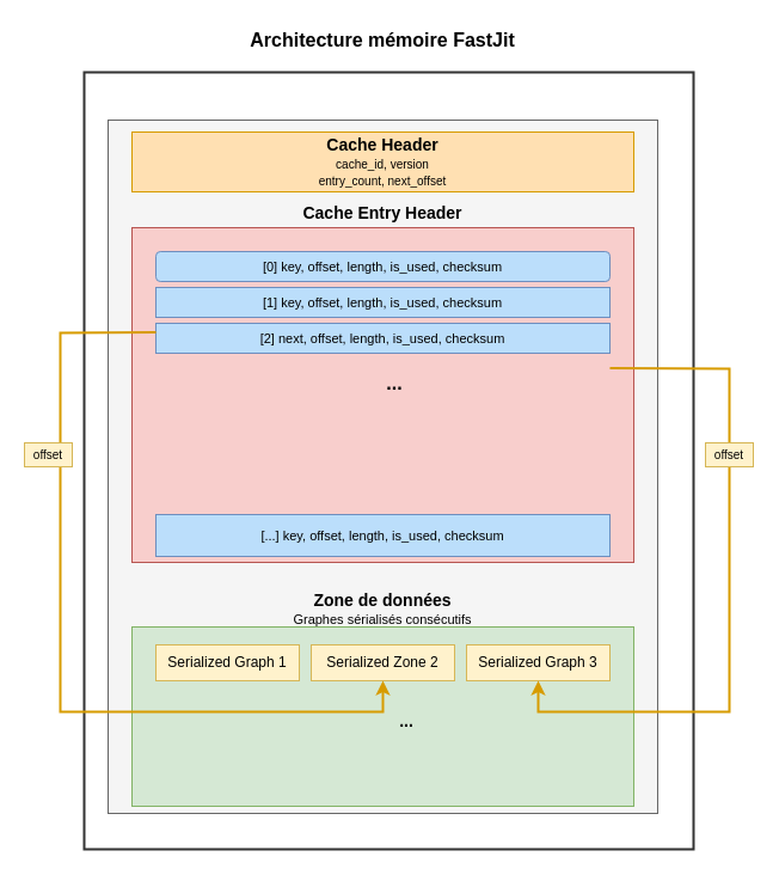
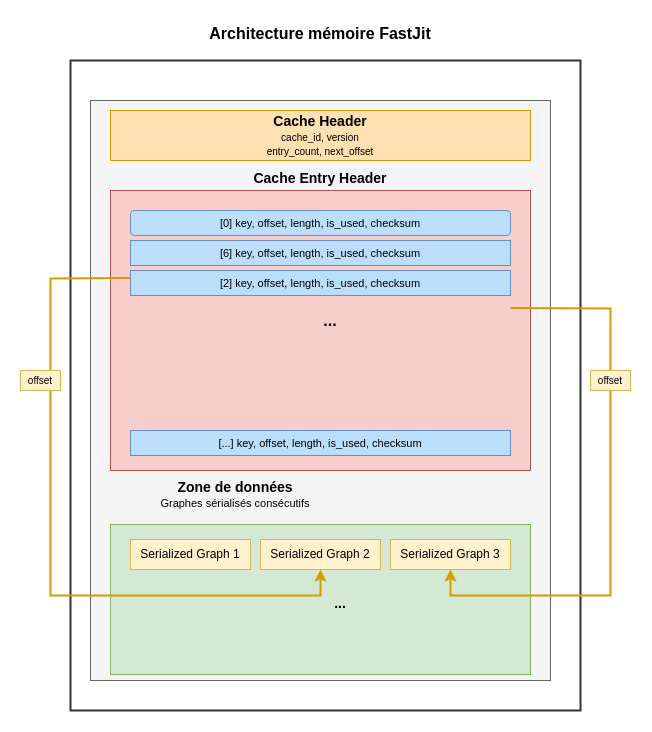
- <mxCell id="9" value="&lt;font style=&quot;font-size: 11px;&quot;&gt;[1] key, offset, length, is_used, checksum&lt;/font&gt;" style="rounded=0;whiteSpace=wrap;html=1;fillColor=#bbdefb;strokeColor=#6c8ebf;" parent="1" vertex="1"><mxGeometry x="130" y="240" width="380" height="25" as="geometry" /></mxCell>
+ <mxCell id="9" value="&lt;font style=&quot;font-size: 11px;&quot;&gt;[6] key, offset, length, is_used, checksum&lt;/font&gt;" style="rounded=0;whiteSpace=wrap;html=1;fillColor=#bbdefb;strokeColor=#6c8ebf;" parent="1" vertex="1"><mxGeometry x="130" y="240" width="380" height="25" as="geometry" /></mxCell>
- <mxCell id="10" value="&lt;font style=&quot;font-size: 11px;&quot;&gt;[2] next, offset, length, is_used, checksum&lt;/font&gt;" style="rounded=0;whiteSpace=wrap;html=1;fillColor=#bbdefb;strokeColor=#6c8ebf;" parent="1" vertex="1"><mxGeometry x="130" y="270" width="380" height="25" as="geometry" /></mxCell>
+ <mxCell id="10" value="&lt;font style=&quot;font-size: 11px;&quot;&gt;[2] key, offset, length, is_used, checksum&lt;/font&gt;" style="rounded=0;whiteSpace=wrap;html=1;fillColor=#bbdefb;strokeColor=#6c8ebf;" parent="1" vertex="1"><mxGeometry x="130" y="270" width="380" height="25" as="geometry" /></mxCell>
- <mxCell id="12" value="&lt;font style=&quot;font-size: 11px;&quot;&gt;[...] key, offset, length, is_used, checksum&lt;/font&gt;" style="rounded=0;whiteSpace=wrap;html=1;fillColor=#bbdefb;strokeColor=#6c8ebf;" parent="1" vertex="1"><mxGeometry x="130" y="430" width="380" height="35" as="geometry" /></mxCell>
+ <mxCell id="12" value="&lt;font style=&quot;font-size: 11px;&quot;&gt;[...] key, offset, length, is_used, checksum&lt;/font&gt;" style="rounded=0;whiteSpace=wrap;html=1;fillColor=#bbdefb;strokeColor=#6c8ebf;" parent="1" vertex="1"><mxGeometry x="130" y="430" width="380" height="25" as="geometry" /></mxCell>
- <mxCell id="14" value="&lt;b&gt;&lt;font style=&quot;font-size: 14px;&quot;&gt;Zone de données&lt;/font&gt;&lt;/b&gt;&lt;br&gt;&lt;font style=&quot;font-size: 11px;&quot;&gt;Graphes sérialisés consécutifs&lt;/font&gt;" style="text;html=1;align=center;verticalAlign=middle;whiteSpace=wrap;rounded=0;" parent="1" vertex="1"><mxGeometry x="210" y="494" width="220" height="30" as="geometry" /></mxCell>
+ <mxCell id="14" value="&lt;b&gt;&lt;font style=&quot;font-size: 14px;&quot;&gt;Zone de données&lt;/font&gt;&lt;/b&gt;&lt;br&gt;&lt;font style=&quot;font-size: 11px;&quot;&gt;Graphes sérialisés consécutifs&lt;/font&gt;" style="text;html=1;align=center;verticalAlign=middle;whiteSpace=wrap;rounded=0;" parent="1" vertex="1"><mxGeometry x="125" y="479" width="220" height="30" as="geometry" /></mxCell>
- <mxCell id="16" value="&lt;font style=&quot;font-size: 12px;&quot;&gt;Serialized Zone 2&lt;/font&gt;" style="rounded=0;whiteSpace=wrap;html=1;fillColor=#fff2cc;strokeColor=#d6b656;" parent="1" vertex="1"><mxGeometry x="260" y="539" width="120" height="30" as="geometry" /></mxCell>
+ <mxCell id="16" value="&lt;font style=&quot;font-size: 12px;&quot;&gt;Serialized Graph 2&lt;/font&gt;" style="rounded=0;whiteSpace=wrap;html=1;fillColor=#fff2cc;strokeColor=#d6b656;" parent="1" vertex="1"><mxGeometry x="260" y="539" width="120" height="30" as="geometry" /></mxCell>
